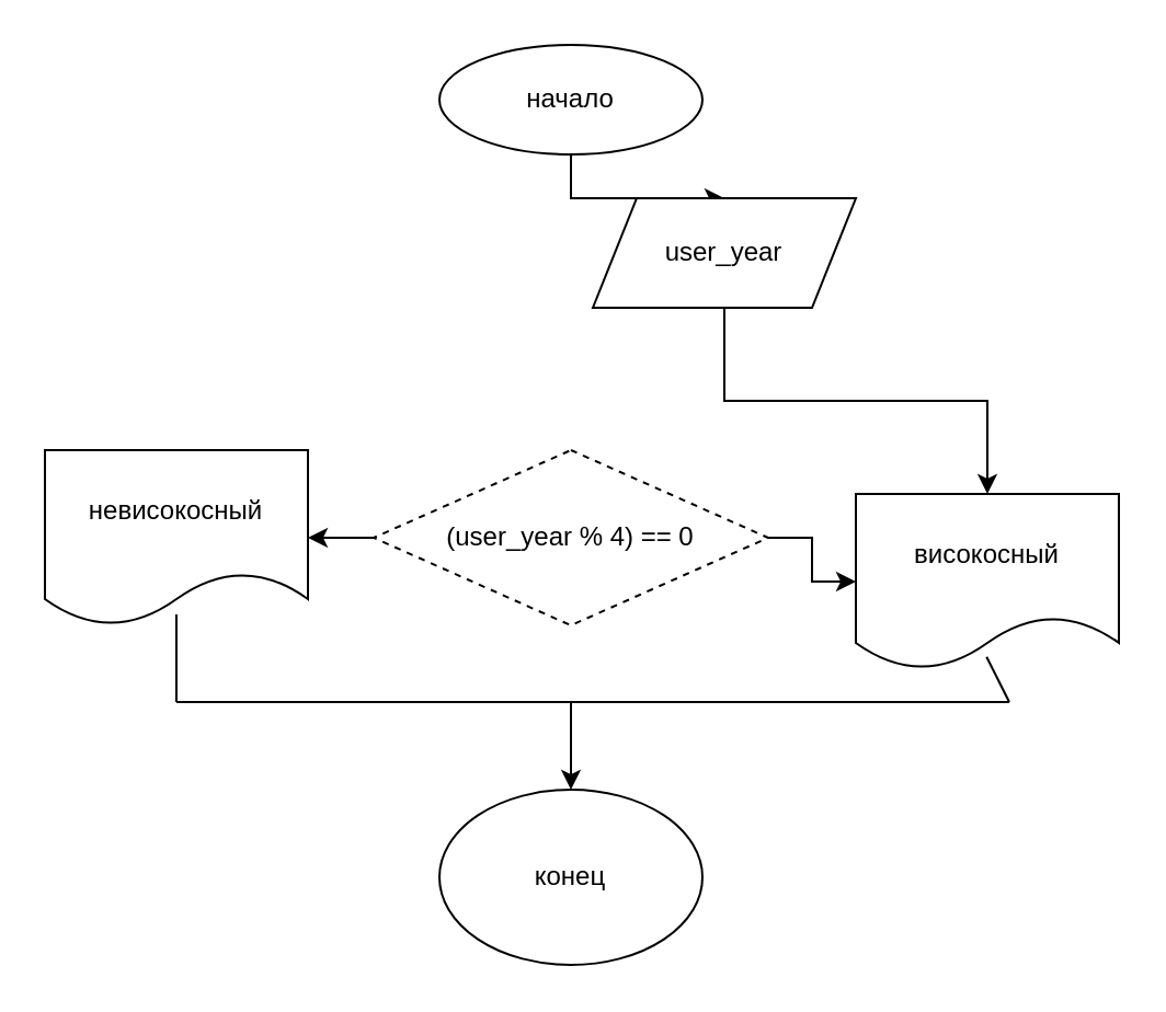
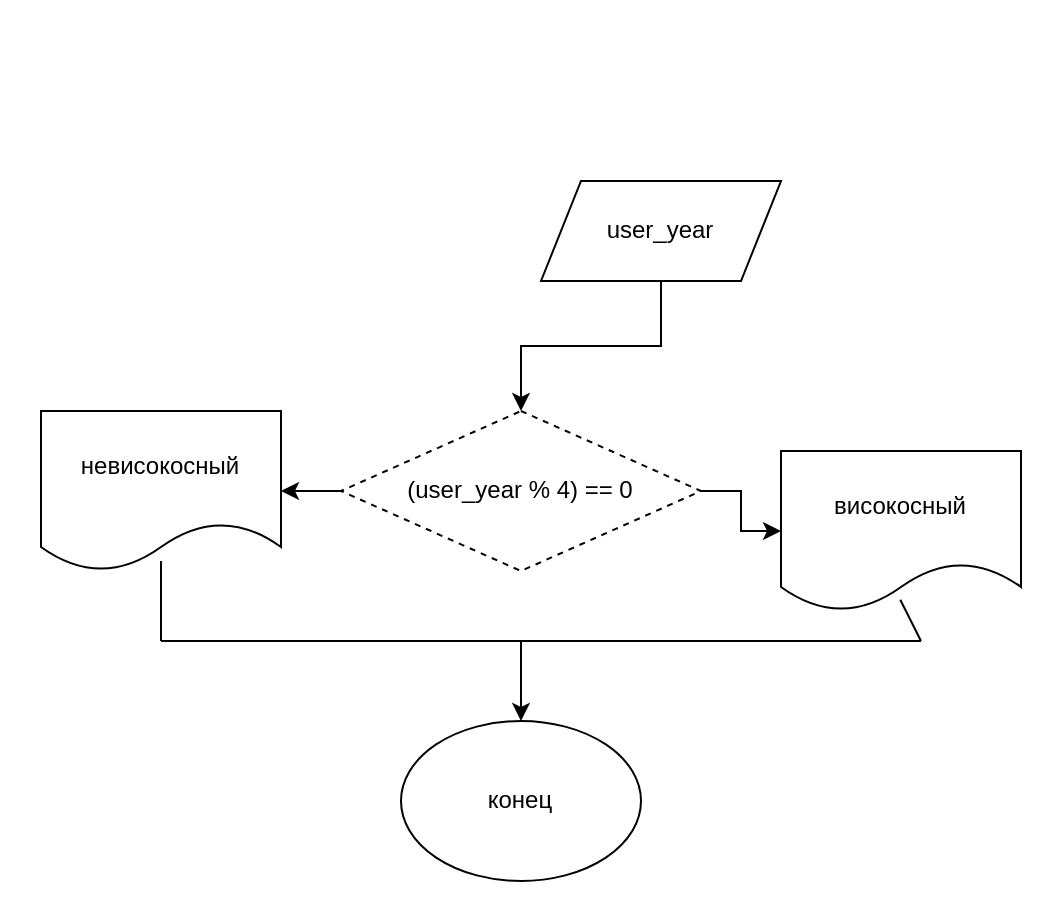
- <mxCell id="3" value="начало" style="ellipse;whiteSpace=wrap;html=1;" vertex="1" parent="1"><mxGeometry x="200" y="20" width="120" height="50" as="geometry" /></mxCell>
- <mxCell id="2" value="" style="edgeStyle=orthogonalEdgeStyle;rounded=0;orthogonalLoop=1;jettySize=auto;html=1;" edge="1" parent="1" source="3" target="5"><mxGeometry relative="1" as="geometry" /></mxCell>
- <mxCell id="4" value="" style="edgeStyle=orthogonalEdgeStyle;rounded=0;orthogonalLoop=1;jettySize=auto;html=1;" edge="1" parent="1" source="5" target="9"><mxGeometry relative="1" as="geometry" /></mxCell>
+ <mxCell id="4" value="" style="edgeStyle=orthogonalEdgeStyle;rounded=0;orthogonalLoop=1;jettySize=auto;html=1;" edge="1" parent="1" source="5" target="8"><mxGeometry relative="1" as="geometry" /></mxCell>
